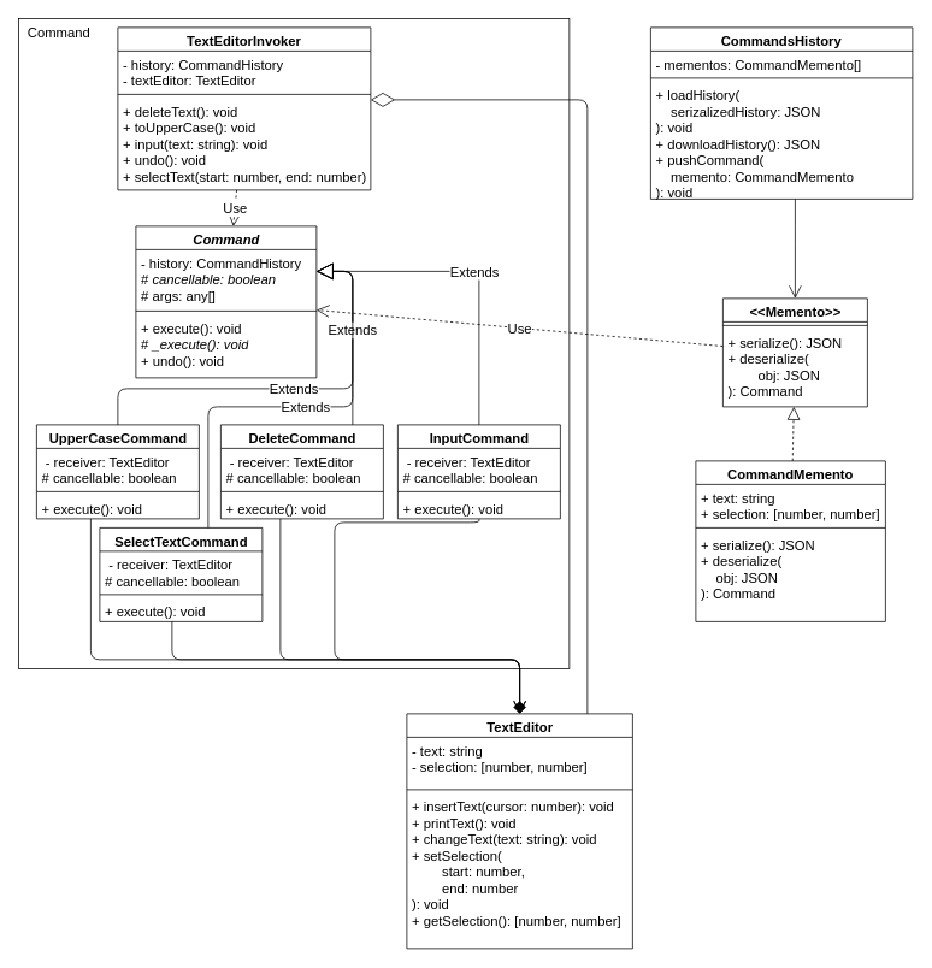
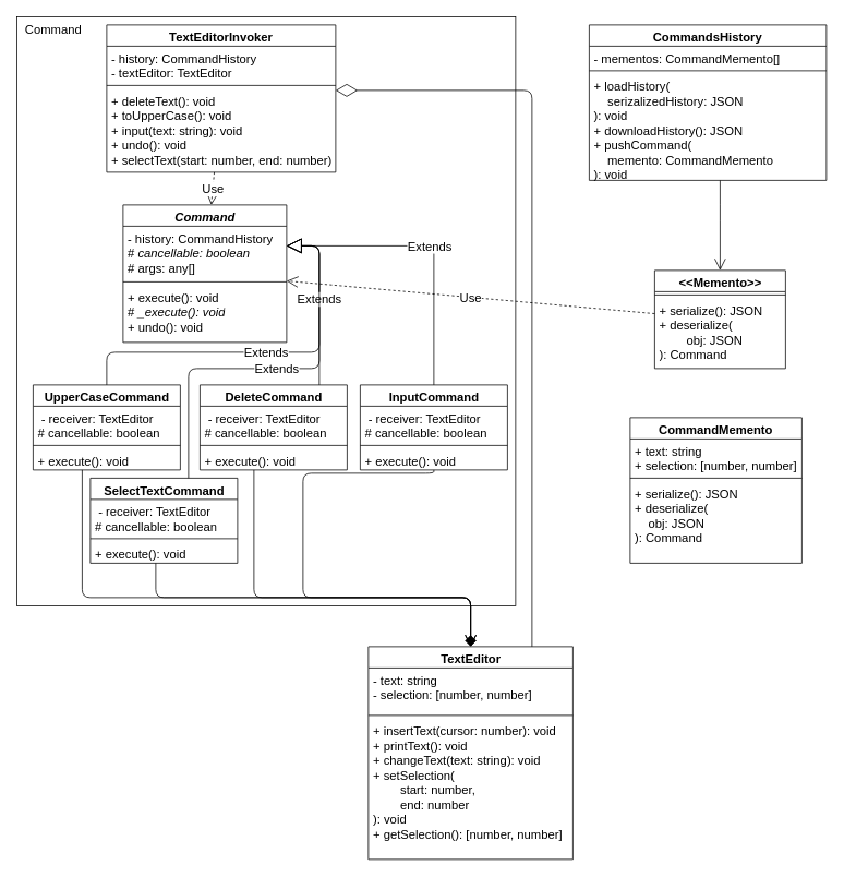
- <mxCell id="48" value="" style="endArrow=block;dashed=1;endFill=0;endSize=12;html=1;fontSize=15;" edge="1" parent="1" source="8" target="45"><mxGeometry width="160" relative="1" as="geometry"><mxPoint x="790" y="480" as="sourcePoint" /><mxPoint x="950" y="480" as="targetPoint" /></mxGeometry></mxCell>
